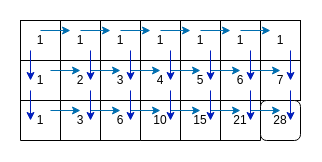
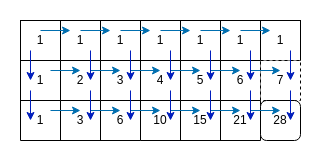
- <mxCell id="31" value="7" style="rounded=0;whiteSpace=wrap;html=1;" parent="29" vertex="1"><mxGeometry y="40" width="40" height="40" as="geometry" /></mxCell>
+ <mxCell id="31" value="7" style="rounded=0;whiteSpace=wrap;html=1;dashed=1;" parent="29" vertex="1"><mxGeometry y="40" width="40" height="40" as="geometry" /></mxCell>
